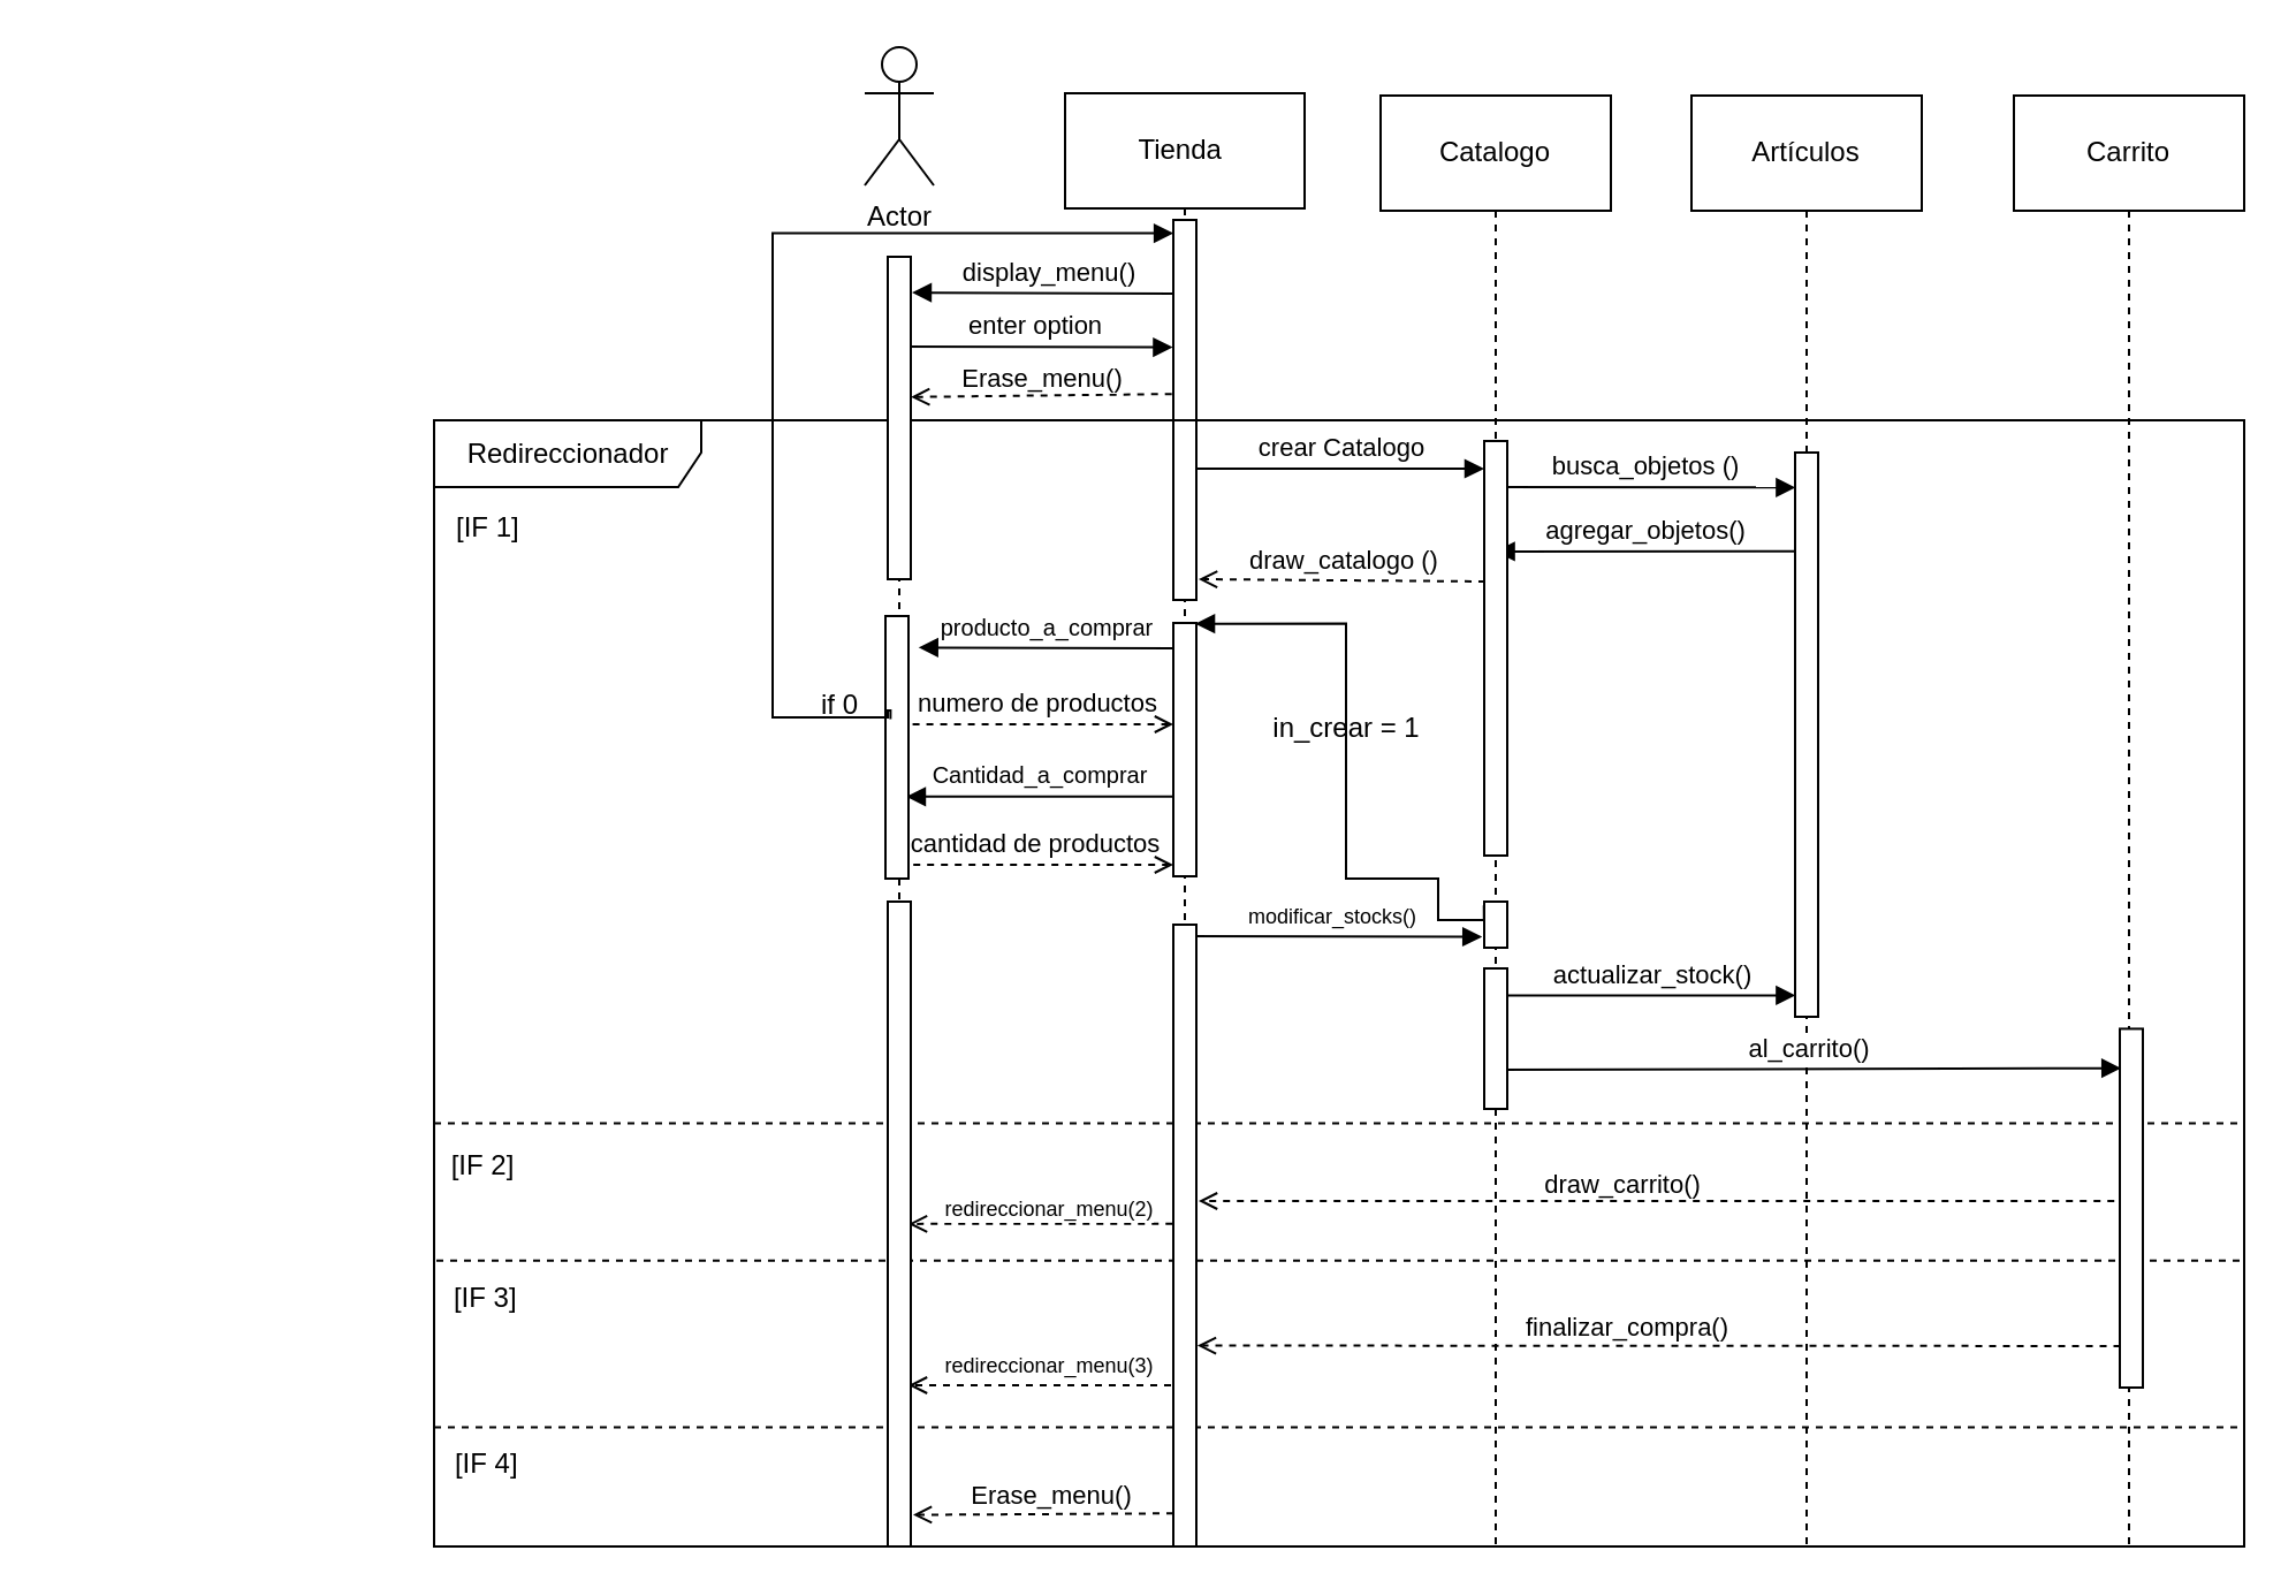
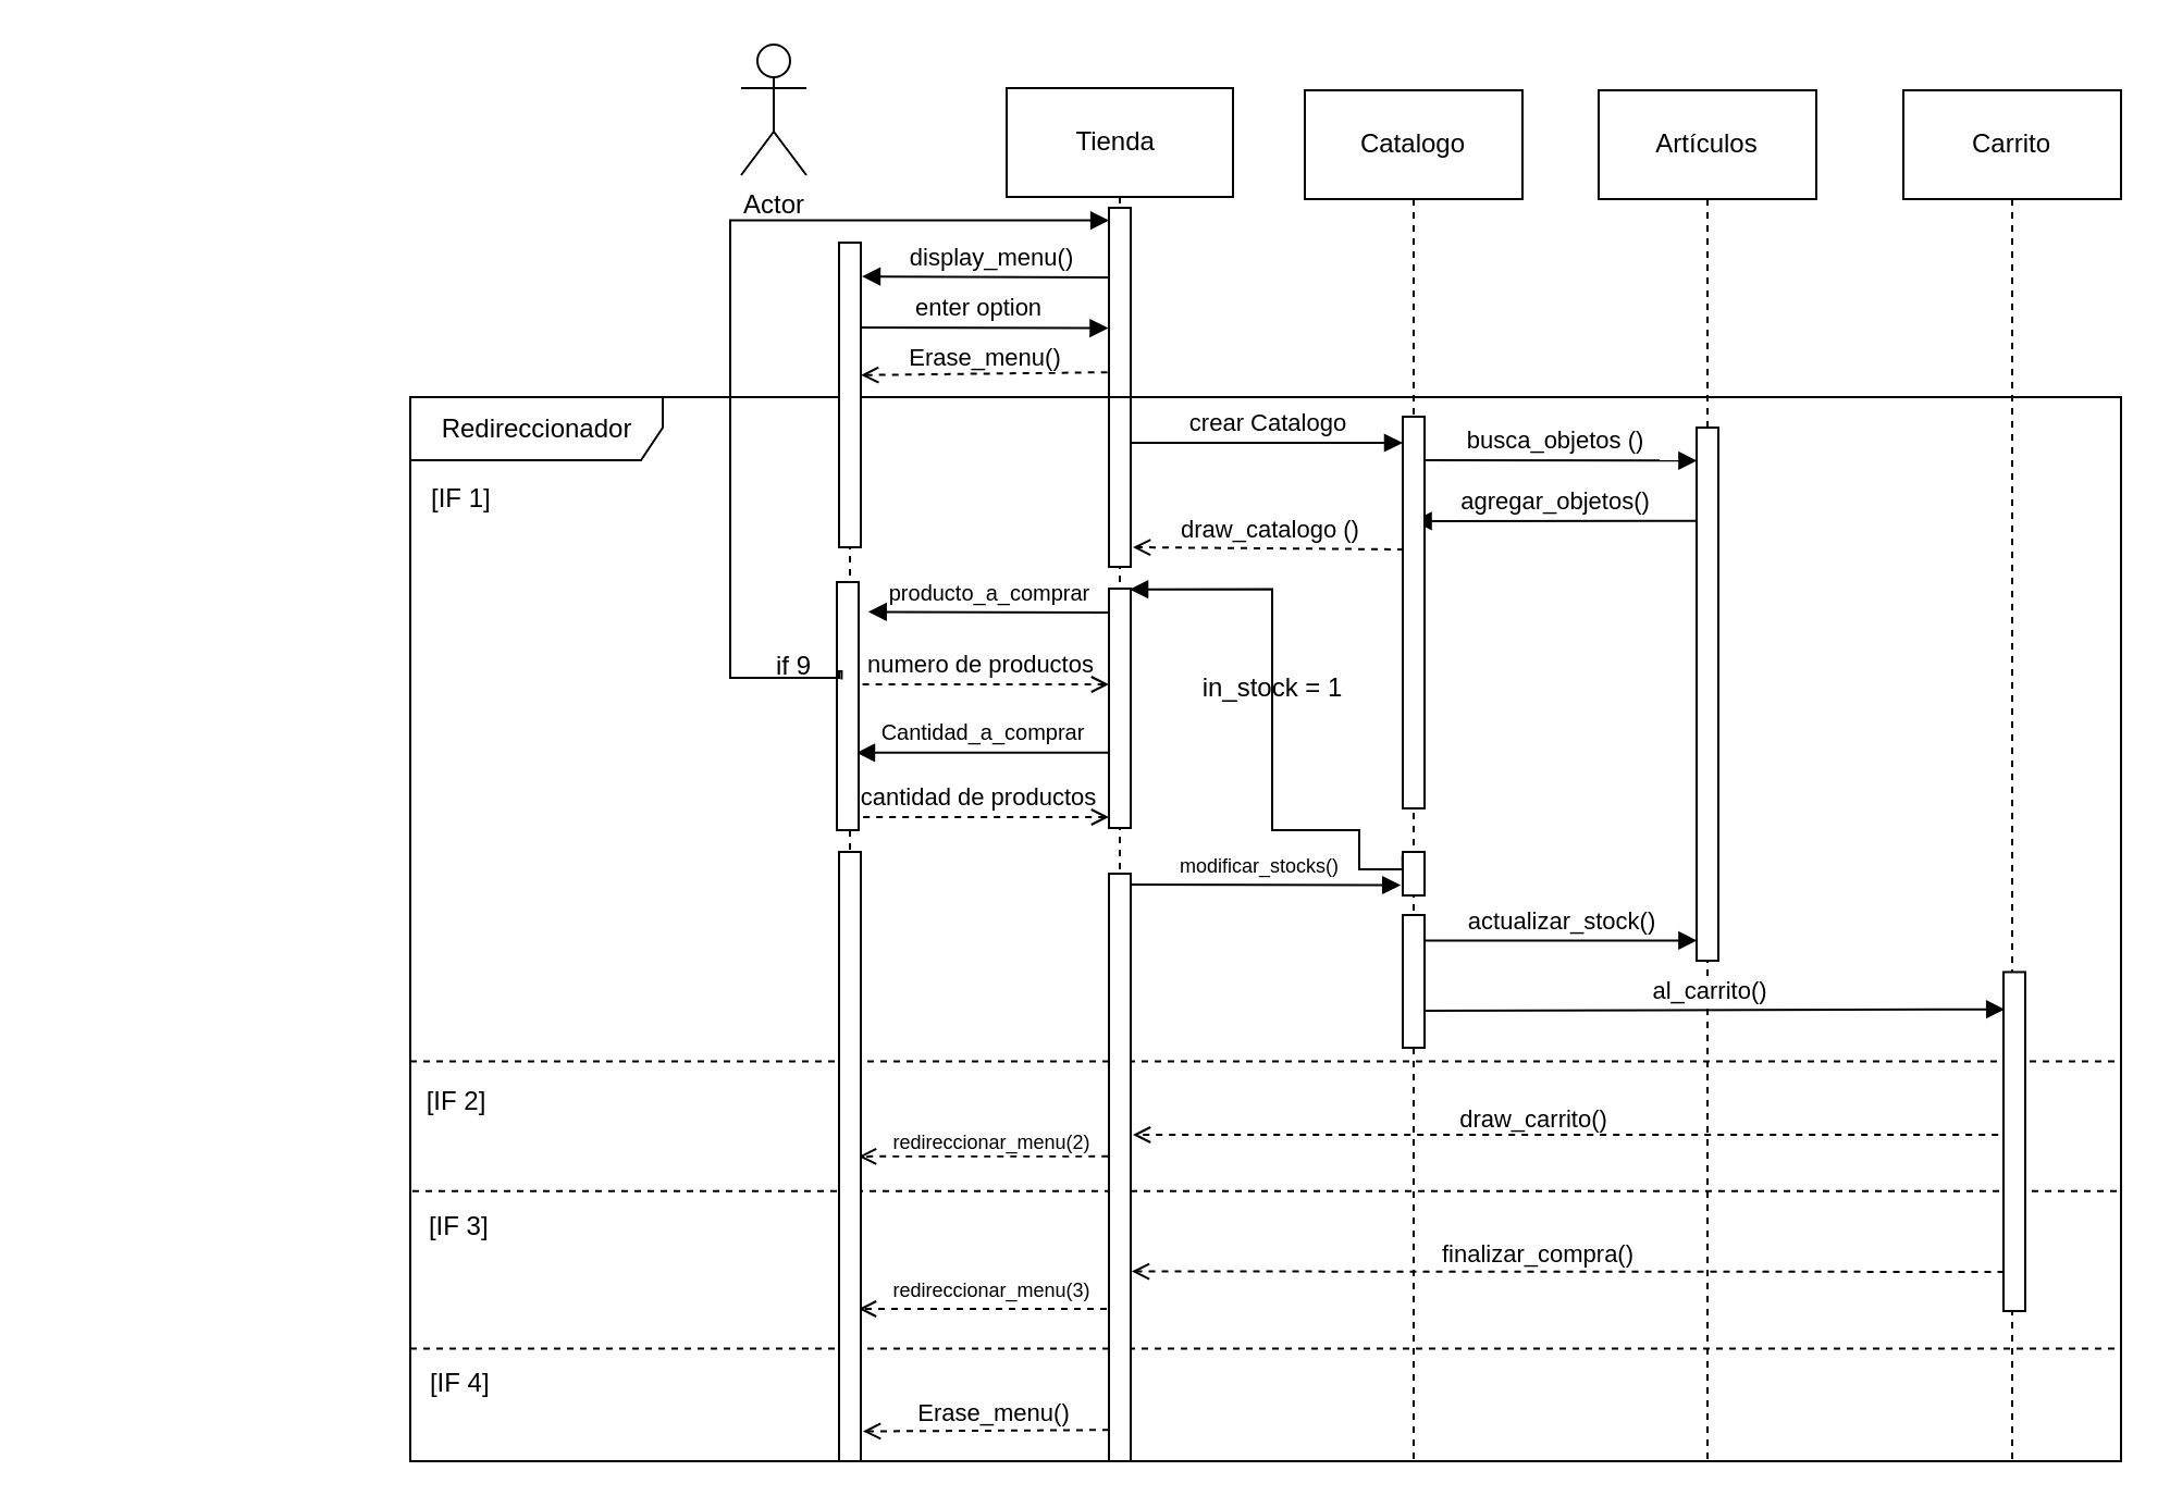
- <mxCell id="2" value="Actor" style="shape=umlActor;verticalLabelPosition=bottom;verticalAlign=top;html=1;" parent="1" vertex="1"><mxGeometry x="375" y="20" width="30" height="60" as="geometry" /></mxCell>
+ <mxCell id="2" value="Actor" style="shape=umlActor;verticalLabelPosition=bottom;verticalAlign=top;html=1;" parent="1" vertex="1"><mxGeometry x="340" y="20" width="30" height="60" as="geometry" /></mxCell>
- <mxCell id="50" value="if 0" style="text;html=1;align=center;verticalAlign=middle;resizable=0;points=[];autosize=1;strokeColor=none;fillColor=none;" parent="1" vertex="1"><mxGeometry x="344" y="291" width="40" height="30" as="geometry" /></mxCell>
+ <mxCell id="50" value="if 9" style="text;html=1;align=center;verticalAlign=middle;resizable=0;points=[];autosize=1;strokeColor=none;fillColor=none;" parent="1" vertex="1"><mxGeometry x="344" y="291" width="40" height="30" as="geometry" /></mxCell>
- <mxCell id="40" value="in_crear = 1" style="text;html=1;align=center;verticalAlign=middle;resizable=0;points=[];autosize=1;strokeColor=none;fillColor=none;" parent="1" vertex="1"><mxGeometry x="539" y="301" width="90" height="30" as="geometry" /></mxCell>
+ <mxCell id="40" value="in_stock = 1" style="text;html=1;align=center;verticalAlign=middle;resizable=0;points=[];autosize=1;strokeColor=none;fillColor=none;" parent="1" vertex="1"><mxGeometry x="539" y="301" width="90" height="30" as="geometry" /></mxCell>
